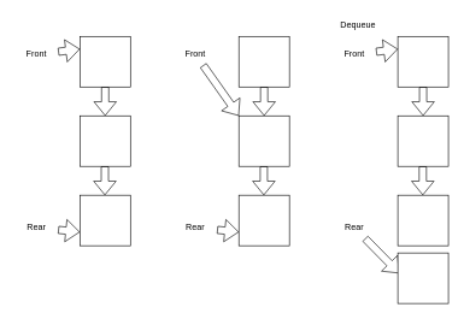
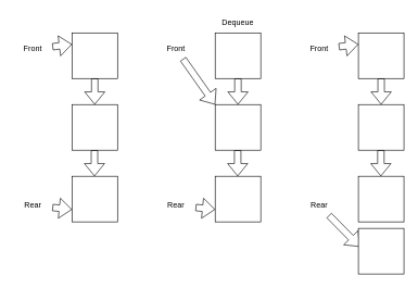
- <mxCell id="11" value="Dequeue" style="text;html=1;align=center;verticalAlign=middle;whiteSpace=wrap;rounded=0;" vertex="1" parent="1"><mxGeometry x="465" y="20" width="60" height="30" as="geometry" /></mxCell>
+ <mxCell id="11" value="Dequeue" style="text;html=1;align=center;verticalAlign=middle;whiteSpace=wrap;rounded=0;" vertex="1" parent="1"><mxGeometry x="335" width="60" height="30" as="geometry" y="20" /></mxCell>
